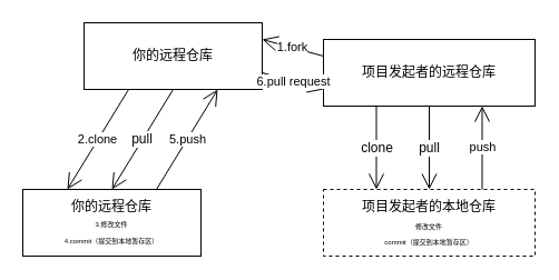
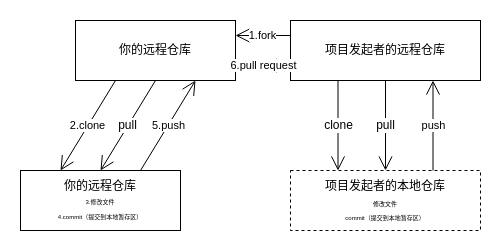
- <mxCell id="3" value="项目发起者的远程仓库" style="whiteSpace=wrap;html=1;" vertex="1" parent="1"><mxGeometry x="290" y="35" width="190" height="60" as="geometry" /></mxCell>
+ <mxCell id="3" value="项目发起者的远程仓库" style="whiteSpace=wrap;html=1;" vertex="1" parent="1"><mxGeometry x="290" y="20" width="190" height="60" as="geometry" /></mxCell>
